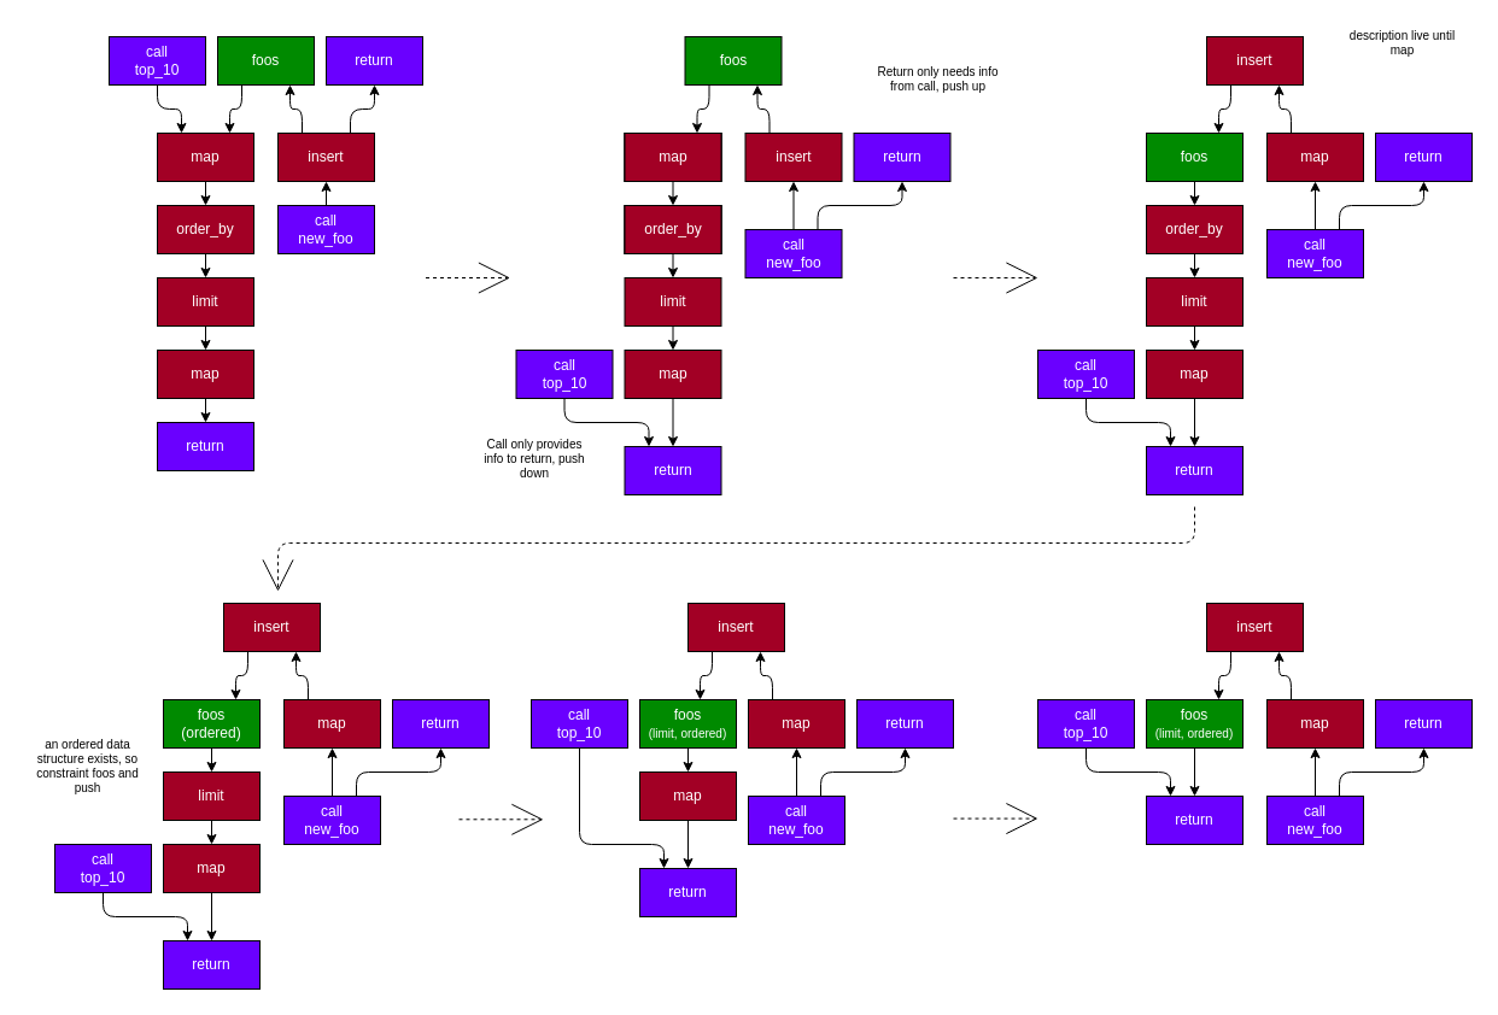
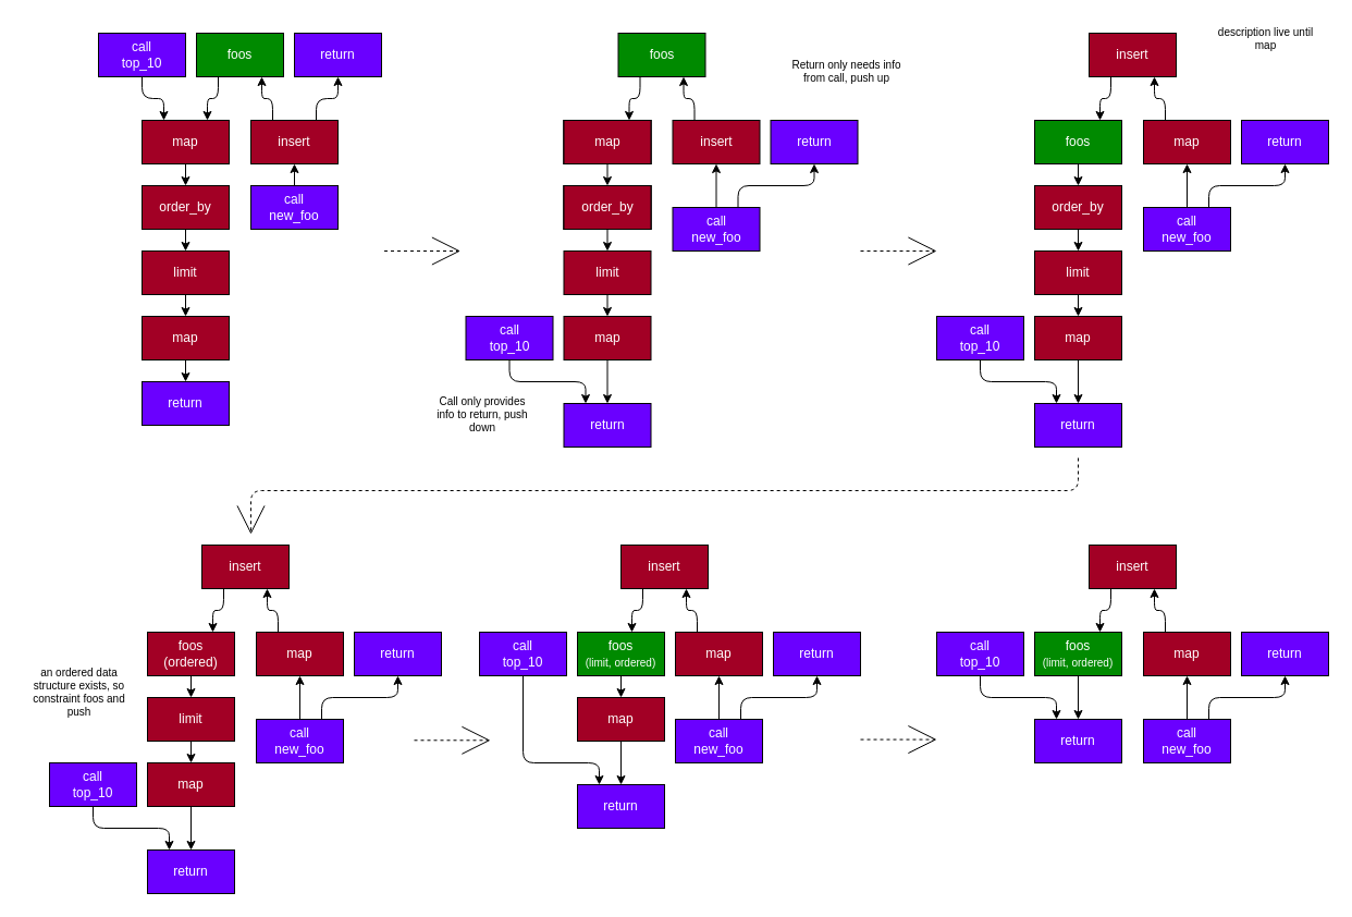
- <mxCell id="89" value="foos&lt;br&gt;(ordered)" style="rounded=0;whiteSpace=wrap;html=1;fillColor=#008a00;fontColor=#ffffff;strokeColor=#000000;" vertex="1" parent="1"><mxGeometry x="135" y="580" width="80" height="40" as="geometry" /></mxCell>
+ <mxCell id="89" value="foos&lt;br&gt;(ordered)" style="rounded=0;whiteSpace=wrap;html=1;fillColor=#a20025;fontColor=#ffffff;strokeColor=#000000;" vertex="1" parent="1"><mxGeometry x="135" y="580" width="80" height="40" as="geometry" /></mxCell>
